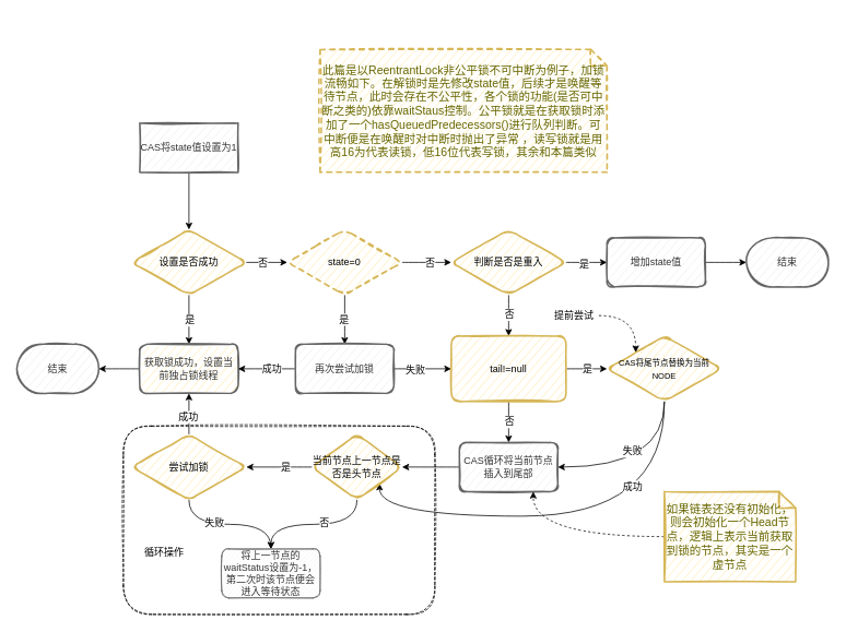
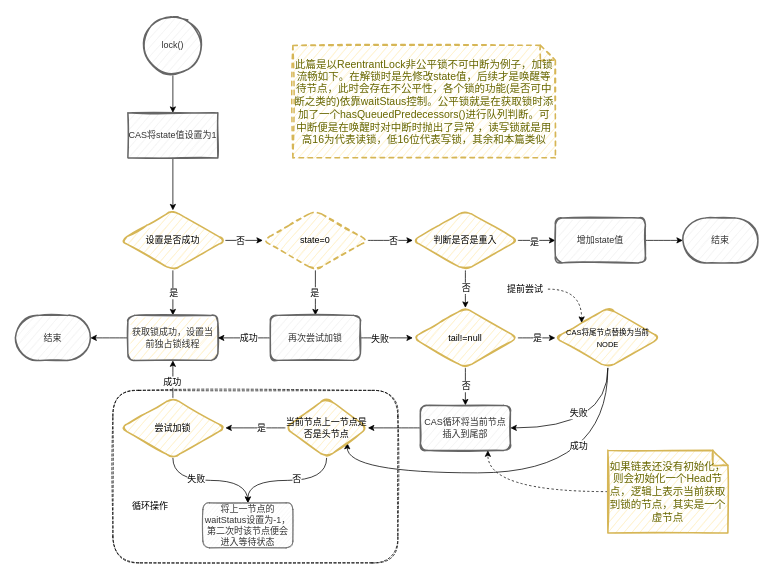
+ <mxCell id="4" value="&lt;font style=&quot;font-size: 12px;&quot;&gt;lock()&lt;/font&gt;" style="strokeWidth=2;html=1;shape=mxgraph.flowchart.start_2;whiteSpace=wrap;sketch=1;fillColor=#f5f5f5;fontColor=#333333;strokeColor=#666666;" parent="1" vertex="1"><mxGeometry x="190" y="20" width="80" height="80" as="geometry" /></mxCell>
+ <mxCell id="3" value="" style="edgeStyle=orthogonalEdgeStyle;rounded=0;orthogonalLoop=1;jettySize=auto;html=1;fontSize=12;" parent="1" source="4" target="6" edge="1"><mxGeometry relative="1" as="geometry" /></mxCell>
- <mxCell id="35" value="tail!=null" style="whiteSpace=wrap;html=1;fillColor=#fff2cc;strokeColor=#d6b656;strokeWidth=2;sketch=1;shadow=0;rounded=1;" parent="1" vertex="1"><mxGeometry x="550" y="410" width="140" height="80" as="geometry" /></mxCell>
+ <mxCell id="35" value="tail!=null" style="rhombus;whiteSpace=wrap;html=1;fillColor=#fff2cc;strokeColor=#d6b656;strokeWidth=2;sketch=1;shadow=0;rounded=1;" parent="1" vertex="1"><mxGeometry x="550" y="410" width="140" height="80" as="geometry" /></mxCell>
